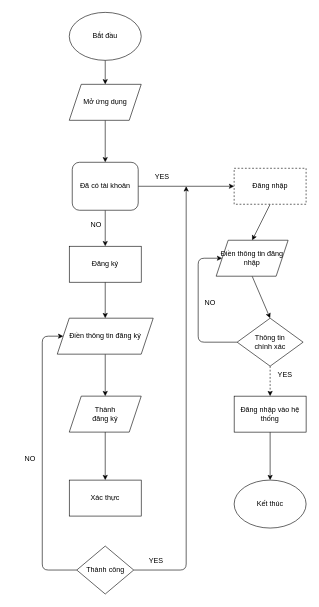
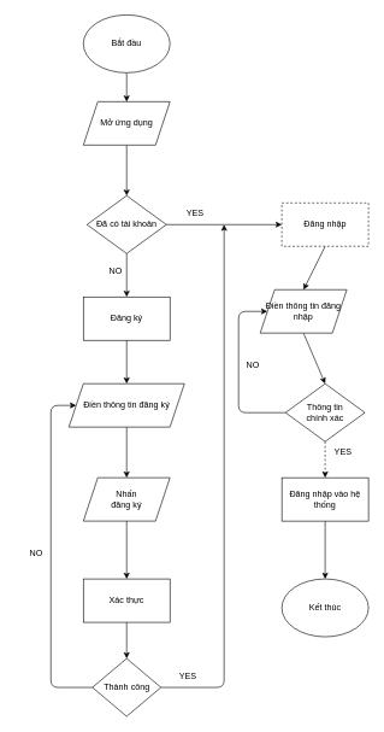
- <mxCell id="6" value="Đã có tài khoản" style="whiteSpace=wrap;html=1;rounded=1;" parent="1" vertex="1"><mxGeometry x="120" y="270" width="110" height="80" as="geometry" /></mxCell>
+ <mxCell id="6" value="Đã có tài khoản" style="rhombus;whiteSpace=wrap;html=1;" parent="1" vertex="1"><mxGeometry x="120" y="270" width="110" height="80" as="geometry" /></mxCell>
- <mxCell id="34" value="Thành&lt;br&gt;đăng ký" style="shape=parallelogram;perimeter=parallelogramPerimeter;whiteSpace=wrap;html=1;fixedSize=1;" parent="1" vertex="1"><mxGeometry x="115" y="660" width="120" height="60" as="geometry" /></mxCell>
+ <mxCell id="34" value="Nhấn&lt;br&gt;đăng ký" style="shape=parallelogram;perimeter=parallelogramPerimeter;whiteSpace=wrap;html=1;fixedSize=1;" parent="1" vertex="1"><mxGeometry x="115" y="660" width="120" height="60" as="geometry" /></mxCell>
+ <mxCell id="25" style="edgeStyle=none;html=1;exitX=0.5;exitY=1;exitDx=0;exitDy=0;entryX=0.5;entryY=0;entryDx=0;entryDy=0;" parent="1" source="26" target="29" edge="1"><mxGeometry relative="1" as="geometry" /></mxCell>
